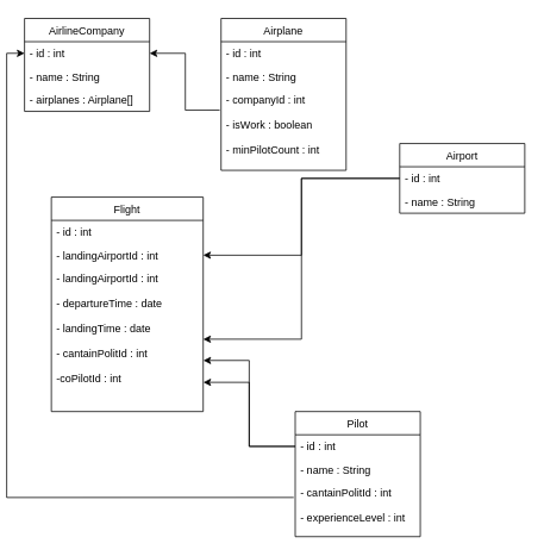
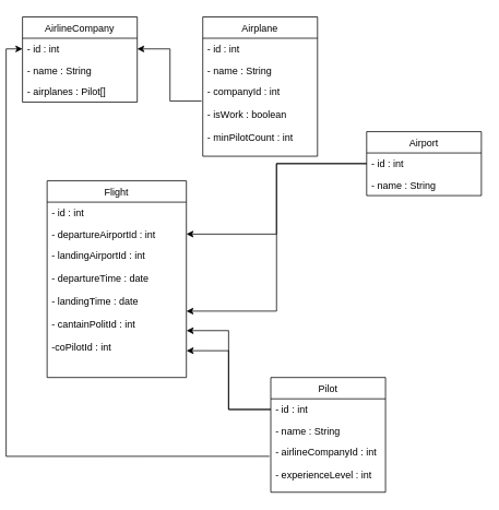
- <mxCell id="5" value="- airplanes : Airplane[]" style="text;strokeColor=none;fillColor=none;align=left;verticalAlign=top;spacingLeft=4;spacingRight=4;overflow=hidden;rotatable=0;points=[[0,0.5],[1,0.5]];portConstraint=eastwest;" vertex="1" parent="2"><mxGeometry y="78" width="140" height="26" as="geometry" /></mxCell>
+ <mxCell id="5" value="- airplanes : Pilot[]" style="text;strokeColor=none;fillColor=none;align=left;verticalAlign=top;spacingLeft=4;spacingRight=4;overflow=hidden;rotatable=0;points=[[0,0.5],[1,0.5]];portConstraint=eastwest;" vertex="1" parent="2"><mxGeometry y="78" width="140" height="26" as="geometry" /></mxCell>
- <mxCell id="13" value="- landingAirportId : int" style="text;strokeColor=none;fillColor=none;align=left;verticalAlign=top;spacingLeft=4;spacingRight=4;overflow=hidden;rotatable=0;points=[[0,0.5],[1,0.5]];portConstraint=eastwest;" vertex="1" parent="11"><mxGeometry y="52" width="170" height="26" as="geometry" /></mxCell>
+ <mxCell id="13" value="- departureAirportId : int" style="text;strokeColor=none;fillColor=none;align=left;verticalAlign=top;spacingLeft=4;spacingRight=4;overflow=hidden;rotatable=0;points=[[0,0.5],[1,0.5]];portConstraint=eastwest;" vertex="1" parent="11"><mxGeometry y="52" width="170" height="26" as="geometry" /></mxCell>
- <mxCell id="23" value="- cantainPolitId : int&#10;&#10;- experienceLevel : int" style="text;strokeColor=none;fillColor=none;align=left;verticalAlign=top;spacingLeft=4;spacingRight=4;overflow=hidden;rotatable=0;points=[[0,0.5],[1,0.5]];portConstraint=eastwest;" vertex="1" parent="20"><mxGeometry y="78" width="140" height="62" as="geometry" /></mxCell>
+ <mxCell id="23" value="- airlineCompanyId : int&#10;&#10;- experienceLevel : int" style="text;strokeColor=none;fillColor=none;align=left;verticalAlign=top;spacingLeft=4;spacingRight=4;overflow=hidden;rotatable=0;points=[[0,0.5],[1,0.5]];portConstraint=eastwest;" vertex="1" parent="20"><mxGeometry y="78" width="140" height="62" as="geometry" /></mxCell>
